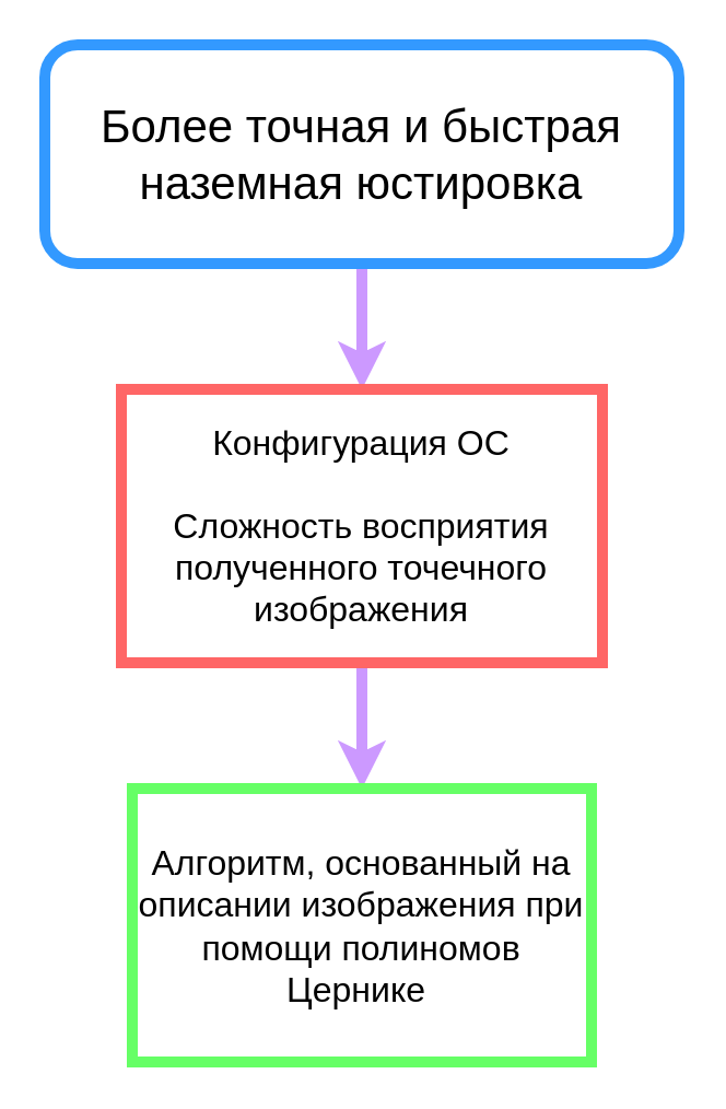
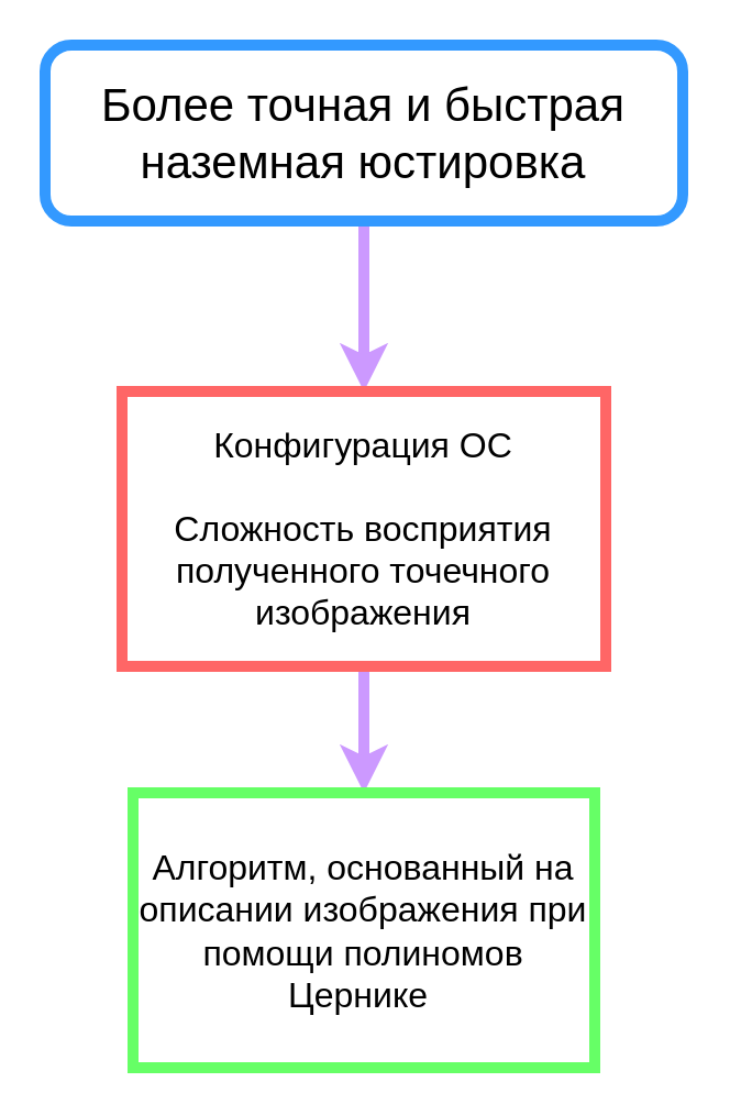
- <mxCell id="3" value="&lt;font style=&quot;font-size: 21px&quot;&gt;Более точная и быстрая &lt;br&gt;наземная юстировка&lt;/font&gt;" style="rounded=1;whiteSpace=wrap;html=1;strokeWidth=5;strokeColor=#3399FF;" vertex="1" parent="1"><mxGeometry x="20" y="20" width="290" height="100" as="geometry" /></mxCell>
+ <mxCell id="3" value="&lt;font style=&quot;font-size: 21px&quot;&gt;Более точная и быстрая &lt;br&gt;наземная юстировка&lt;/font&gt;" style="rounded=1;whiteSpace=wrap;html=1;strokeWidth=5;strokeColor=#3399FF;" vertex="1" parent="1"><mxGeometry x="20" y="20" width="290" height="80" as="geometry" /></mxCell>
